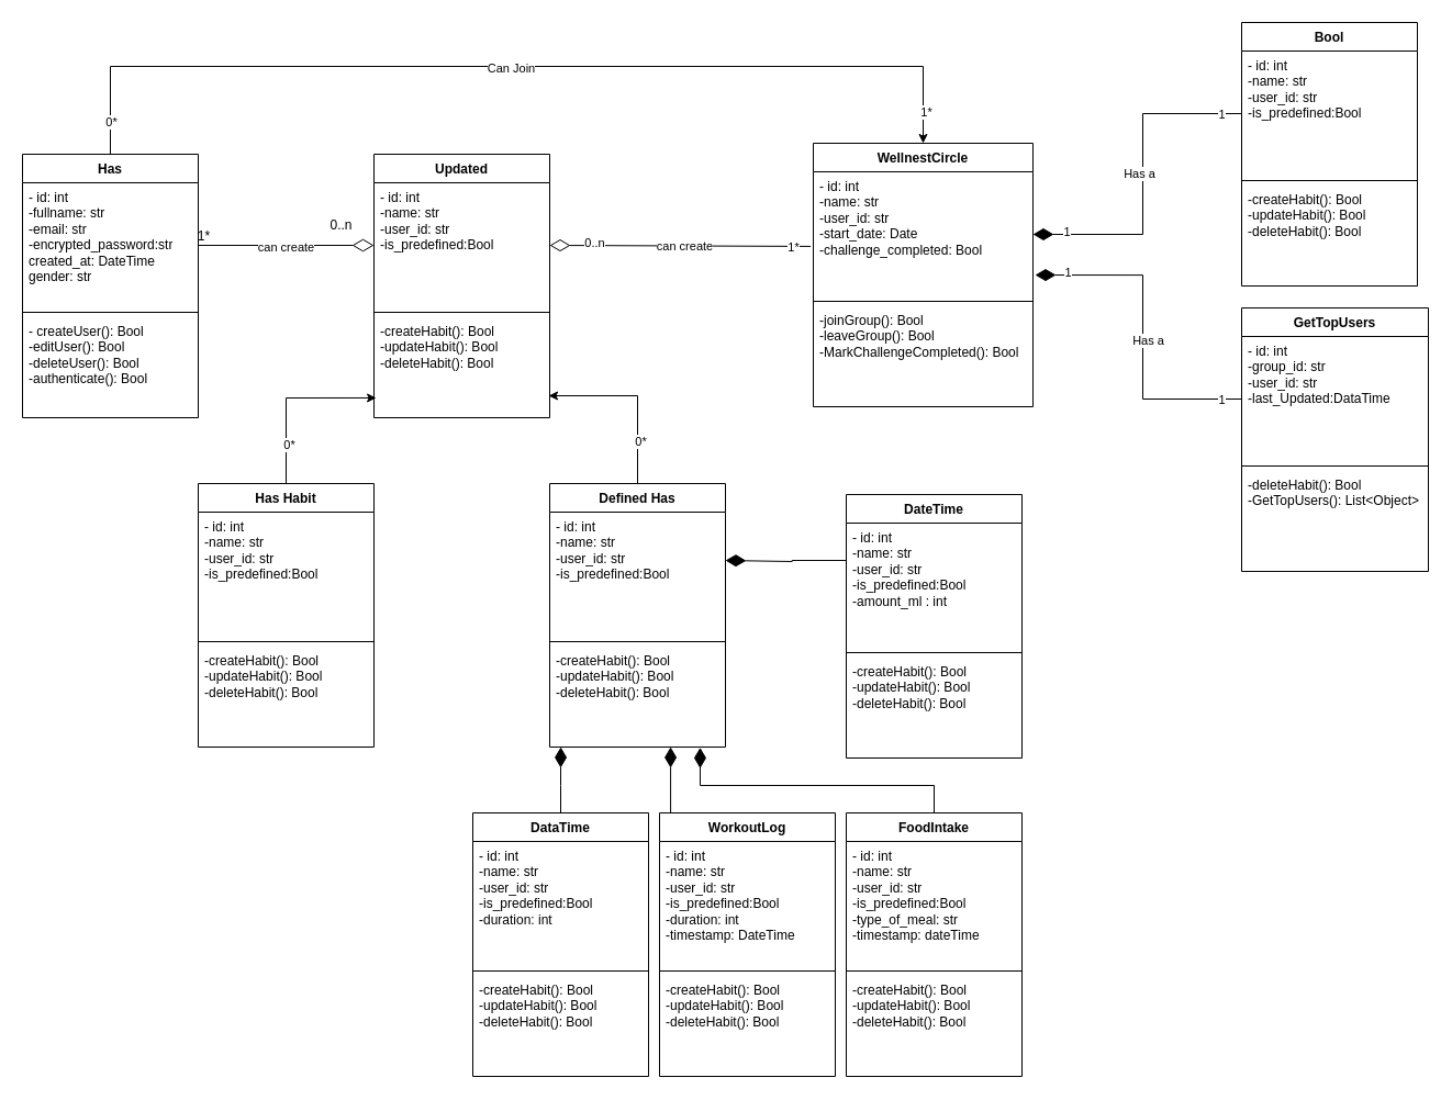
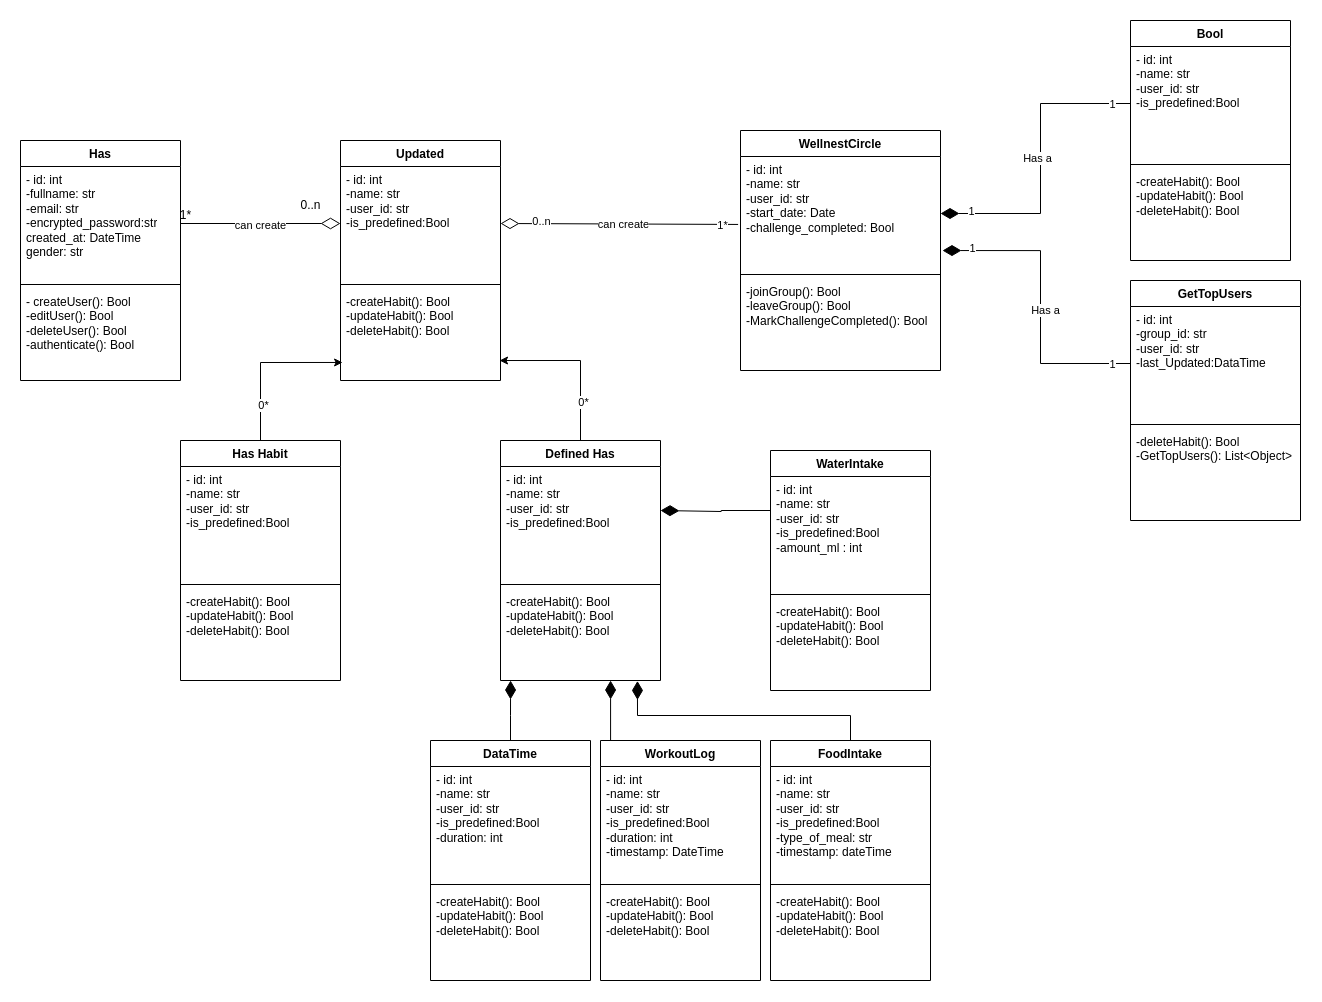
- <mxCell id="2" style="edgeStyle=orthogonalEdgeStyle;rounded=0;orthogonalLoop=1;jettySize=auto;html=1;entryX=0.5;entryY=0;entryDx=0;entryDy=0;exitX=0.5;exitY=0;exitDx=0;exitDy=0;" edge="1" parent="1" source="6" target="30"><mxGeometry relative="1" as="geometry"><mxPoint x="100" y="-60" as="targetPoint" /><Array as="points"><mxPoint x="100" y="60" /><mxPoint x="840" y="60" /></Array></mxGeometry></mxCell>
- <mxCell id="3" value="Can Join" style="edgeLabel;html=1;align=center;verticalAlign=middle;resizable=0;points=[];" vertex="1" connectable="0" parent="2"><mxGeometry x="-0.002" y="-1" relative="1" as="geometry"><mxPoint as="offset" /></mxGeometry></mxCell>
- <mxCell id="4" value="1*" style="edgeLabel;html=1;align=center;verticalAlign=middle;resizable=0;points=[];" vertex="1" connectable="0" parent="2"><mxGeometry x="0.935" y="2" relative="1" as="geometry"><mxPoint as="offset" /></mxGeometry></mxCell>
- <mxCell id="5" value="0*" style="edgeLabel;html=1;align=center;verticalAlign=middle;resizable=0;points=[];" vertex="1" connectable="0" parent="2"><mxGeometry x="-0.953" relative="1" as="geometry"><mxPoint y="-9" as="offset" /></mxGeometry></mxCell>
- <mxCell id="54" value="DateTime" style="swimlane;fontStyle=1;align=center;verticalAlign=top;childLayout=stackLayout;horizontal=1;startSize=26;horizontalStack=0;resizeParent=1;resizeParentMax=0;resizeLast=0;collapsible=1;marginBottom=0;whiteSpace=wrap;html=1;" vertex="1" parent="1"><mxGeometry x="770" y="450" width="160" height="240" as="geometry" /></mxCell>
+ <mxCell id="54" value="WaterIntake" style="swimlane;fontStyle=1;align=center;verticalAlign=top;childLayout=stackLayout;horizontal=1;startSize=26;horizontalStack=0;resizeParent=1;resizeParentMax=0;resizeLast=0;collapsible=1;marginBottom=0;whiteSpace=wrap;html=1;" vertex="1" parent="1"><mxGeometry x="770" y="450" width="160" height="240" as="geometry" /></mxCell>
